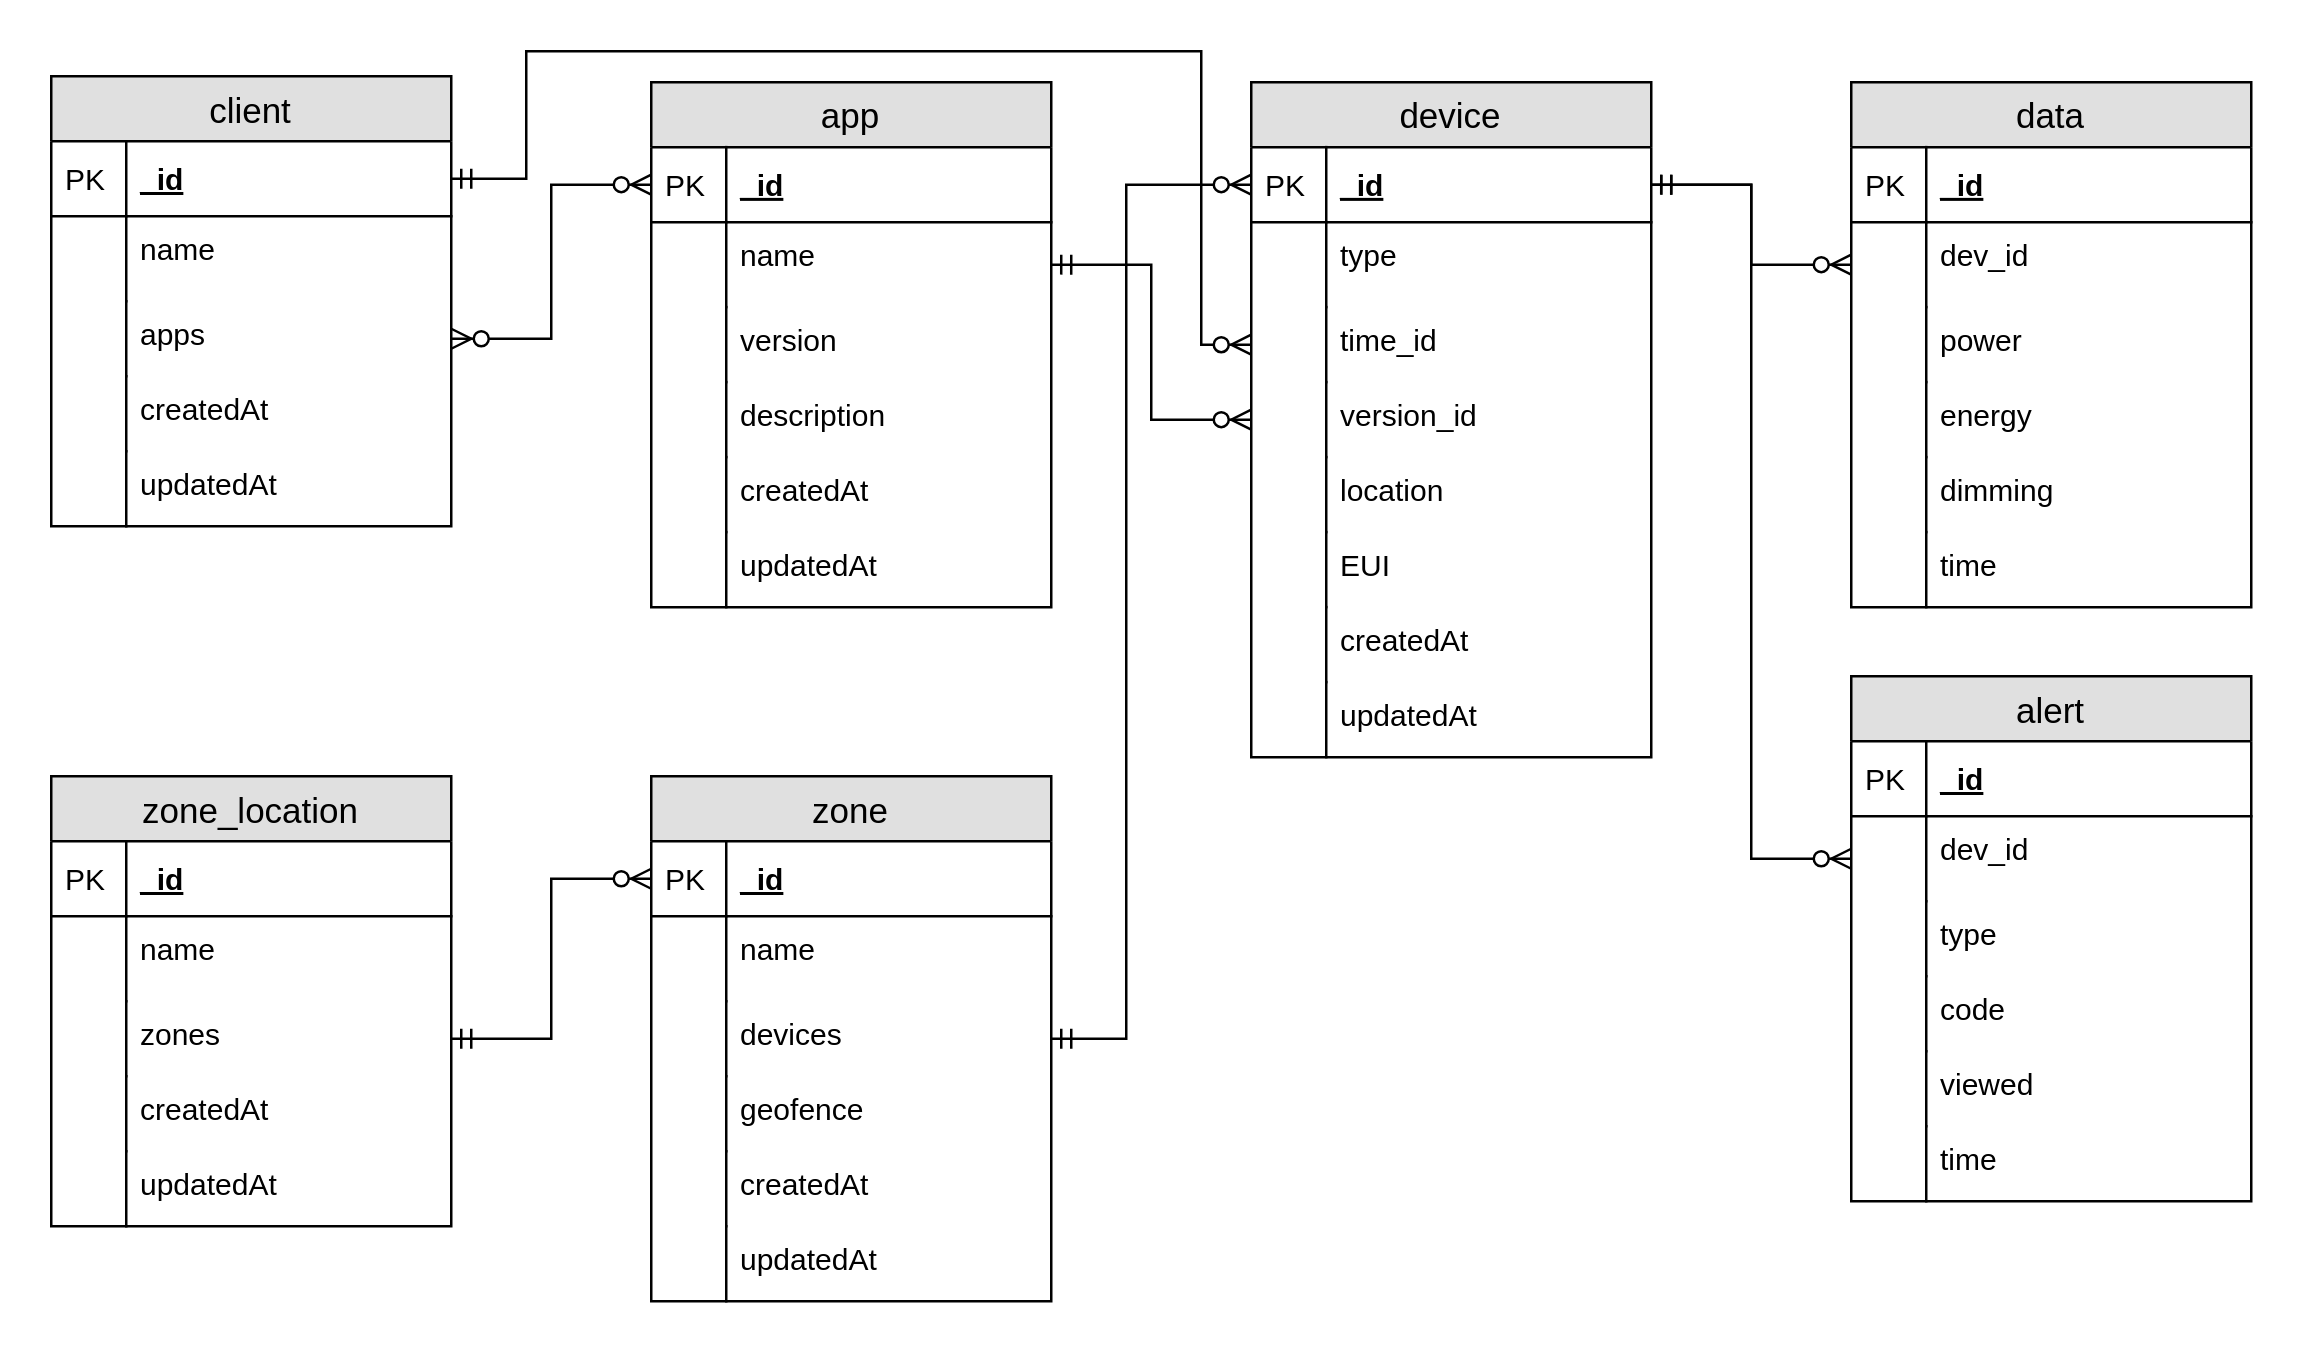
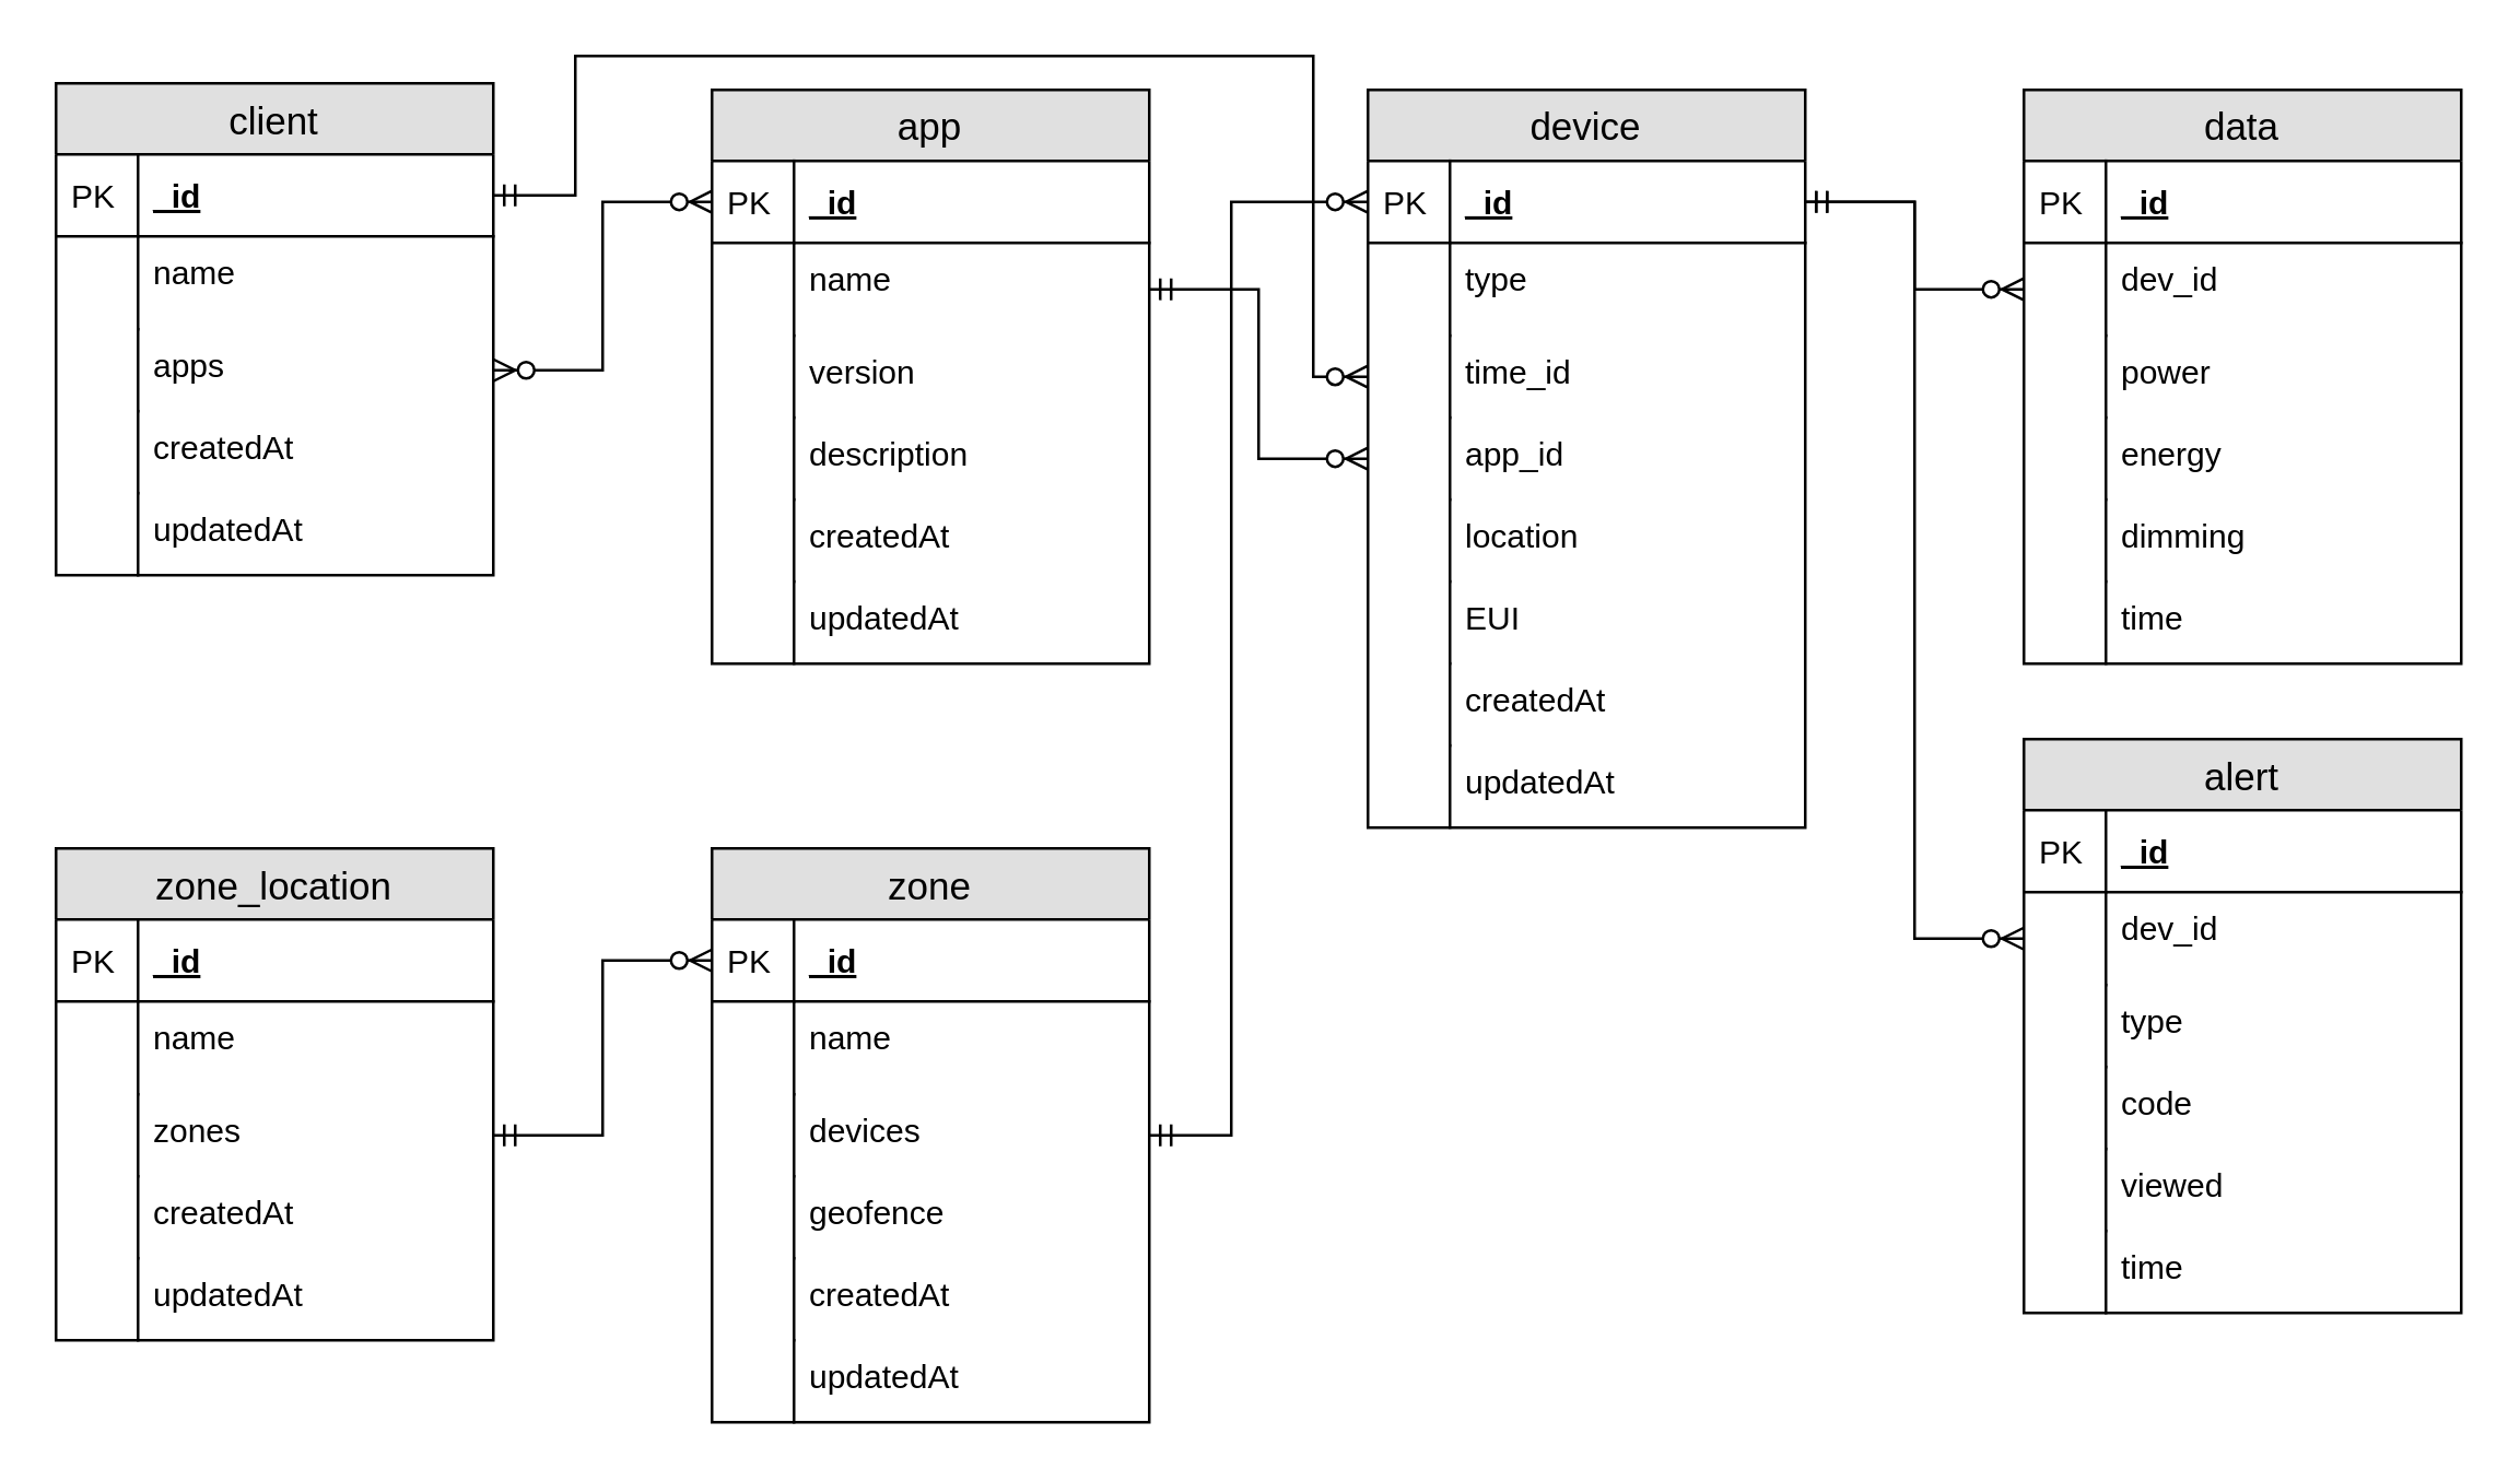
- <mxCell id="59" value="version_id" style="shape=partialRectangle;top=0;left=0;right=0;bottom=0;align=left;verticalAlign=top;fillColor=none;spacingLeft=34;spacingRight=4;overflow=hidden;rotatable=0;points=[[0,0.5],[1,0.5]];portConstraint=eastwest;dropTarget=0;fontSize=12;" vertex="1" parent="52"><mxGeometry y="120" width="160" height="30" as="geometry" /></mxCell>
+ <mxCell id="59" value="app_id" style="shape=partialRectangle;top=0;left=0;right=0;bottom=0;align=left;verticalAlign=top;fillColor=none;spacingLeft=34;spacingRight=4;overflow=hidden;rotatable=0;points=[[0,0.5],[1,0.5]];portConstraint=eastwest;dropTarget=0;fontSize=12;" vertex="1" parent="52"><mxGeometry y="120" width="160" height="30" as="geometry" /></mxCell>
